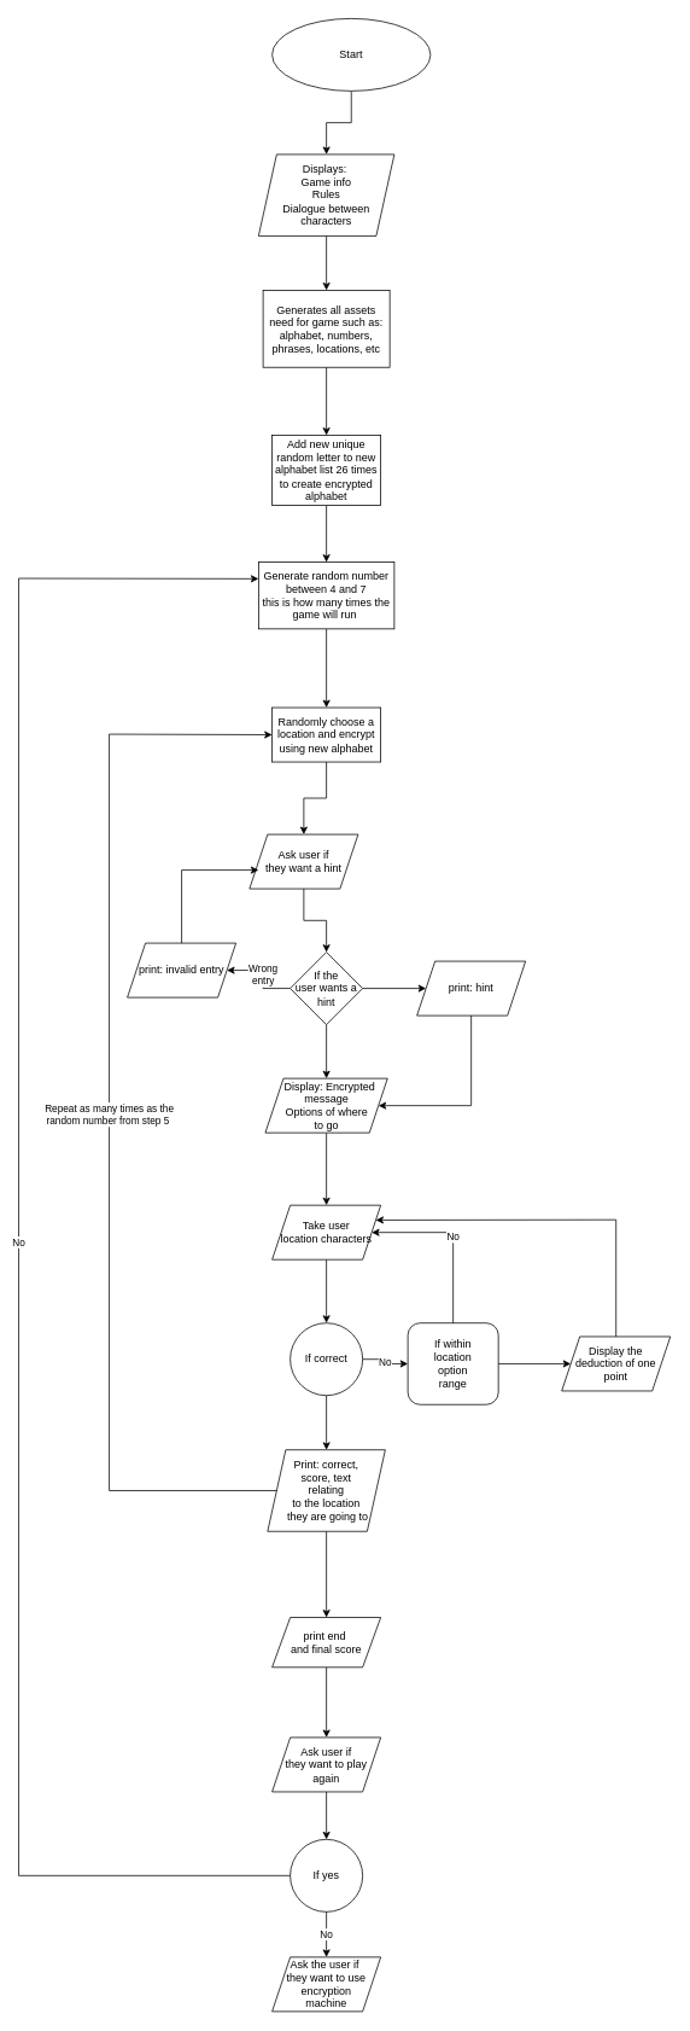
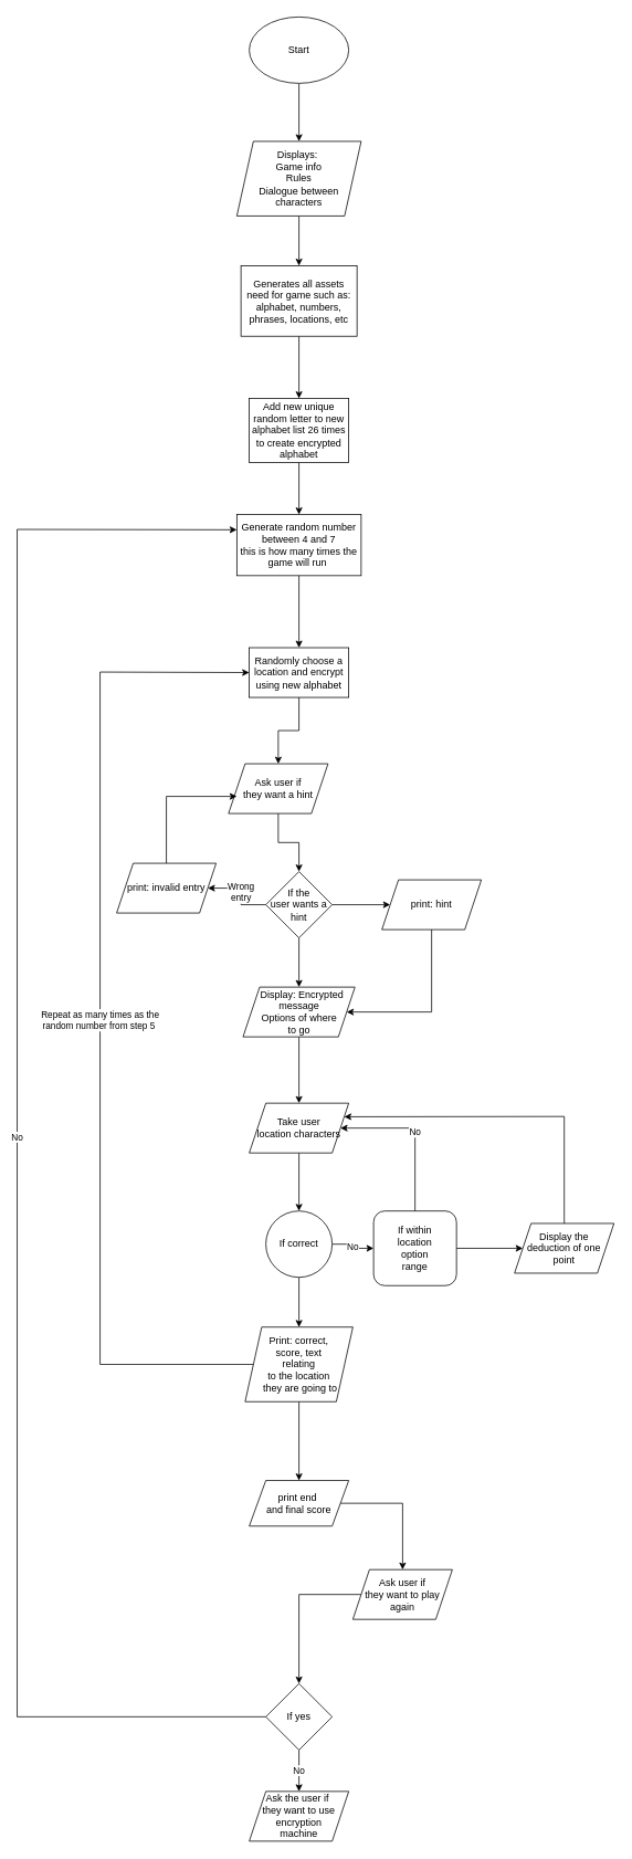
- <mxCell id="3" value="Start" style="ellipse;whiteSpace=wrap;html=1;" vertex="1" parent="1"><mxGeometry x="300" y="20" width="175" height="80" as="geometry" /></mxCell>
+ <mxCell id="3" value="Start" style="ellipse;whiteSpace=wrap;html=1;" vertex="1" parent="1"><mxGeometry x="300" y="20" width="120" height="80" as="geometry" /></mxCell>
- <mxCell id="42" value="Ask user if &lt;br&gt;they want to play again" style="shape=parallelogram;perimeter=parallelogramPerimeter;whiteSpace=wrap;html=1;fixedSize=1;" vertex="1" parent="1"><mxGeometry x="300" y="1917.5" width="120" height="60" as="geometry" /></mxCell>
+ <mxCell id="42" value="Ask user if &lt;br&gt;they want to play again" style="shape=parallelogram;perimeter=parallelogramPerimeter;whiteSpace=wrap;html=1;fixedSize=1;" vertex="1" parent="1"><mxGeometry x="425" y="1892.5" width="120" height="60" as="geometry" /></mxCell>
- <mxCell id="43" value="If yes" style="ellipse;whiteSpace=wrap;html=1;" vertex="1" parent="1"><mxGeometry x="320" y="2030" width="80" height="80" as="geometry" /></mxCell>
+ <mxCell id="43" value="If yes" style="rhombus;whiteSpace=wrap;html=1;" vertex="1" parent="1"><mxGeometry x="320" y="2030" width="80" height="80" as="geometry" /></mxCell>
